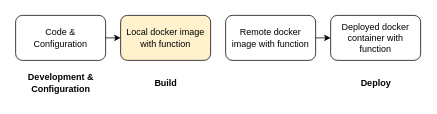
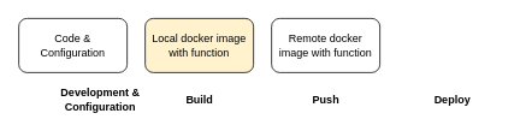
- <mxCell id="6" value="" style="endArrow=classic;html=1;rounded=0;exitX=1;exitY=0.5;exitDx=0;exitDy=0;entryX=0;entryY=0.5;entryDx=0;entryDy=0;" edge="1" parent="1" source="2" target="3"><mxGeometry width="50" height="50" relative="1" as="geometry"><mxPoint x="370" y="210" as="sourcePoint" /><mxPoint x="420" y="160" as="targetPoint" /></mxGeometry></mxCell>
- <mxCell id="7" value="" style="endArrow=classic;html=1;rounded=0;exitX=1;exitY=0.5;exitDx=0;exitDy=0;entryX=0;entryY=0.5;entryDx=0;entryDy=0;" edge="1" parent="1" source="4" target="5"><mxGeometry width="50" height="50" relative="1" as="geometry"><mxPoint x="370" y="210" as="sourcePoint" /><mxPoint x="420" y="160" as="targetPoint" /></mxGeometry></mxCell>
- <mxCell id="5" value="Deployed docker container with function" style="rounded=1;whiteSpace=wrap;html=1;" vertex="1" parent="1"><mxGeometry x="440" y="20" width="120" height="60" as="geometry" /></mxCell>
- <mxCell id="8" value="&lt;b&gt;Development &amp;amp;&lt;br&gt;Configuration&lt;/b&gt;" style="text;html=1;align=center;verticalAlign=middle;resizable=0;points=[];autosize=1;strokeColor=none;fillColor=none;" vertex="1" parent="1"><mxGeometry x="25" y="90" width="110" height="40" as="geometry" /></mxCell>
+ <mxCell id="8" value="&lt;b&gt;Development &amp;amp;&lt;br&gt;Configuration&lt;/b&gt;" style="text;html=1;align=center;verticalAlign=middle;resizable=0;points=[];autosize=1;strokeColor=none;fillColor=none;" vertex="1" parent="1"><mxGeometry x="55" y="90" width="110" height="40" as="geometry" /></mxCell>
+ <mxCell id="10" value="&lt;b&gt;Push&lt;/b&gt;" style="text;html=1;align=center;verticalAlign=middle;resizable=0;points=[];autosize=1;strokeColor=none;fillColor=none;" vertex="1" parent="1"><mxGeometry x="335" y="95" width="50" height="30" as="geometry" /></mxCell>
